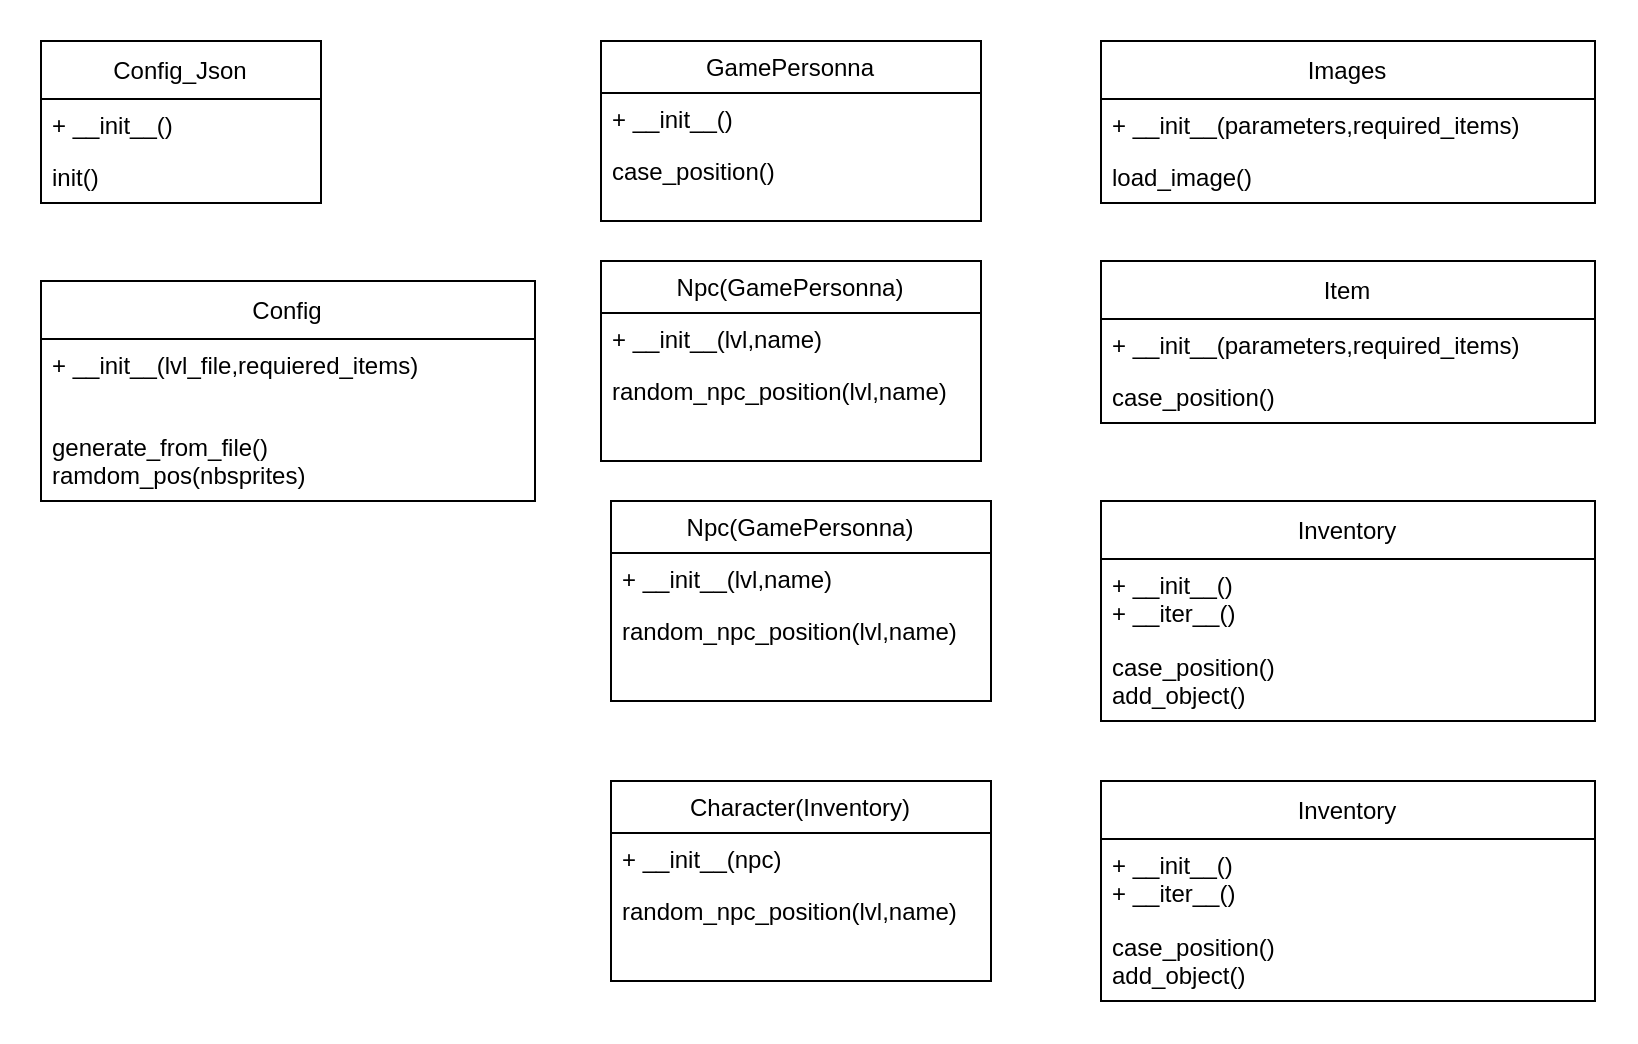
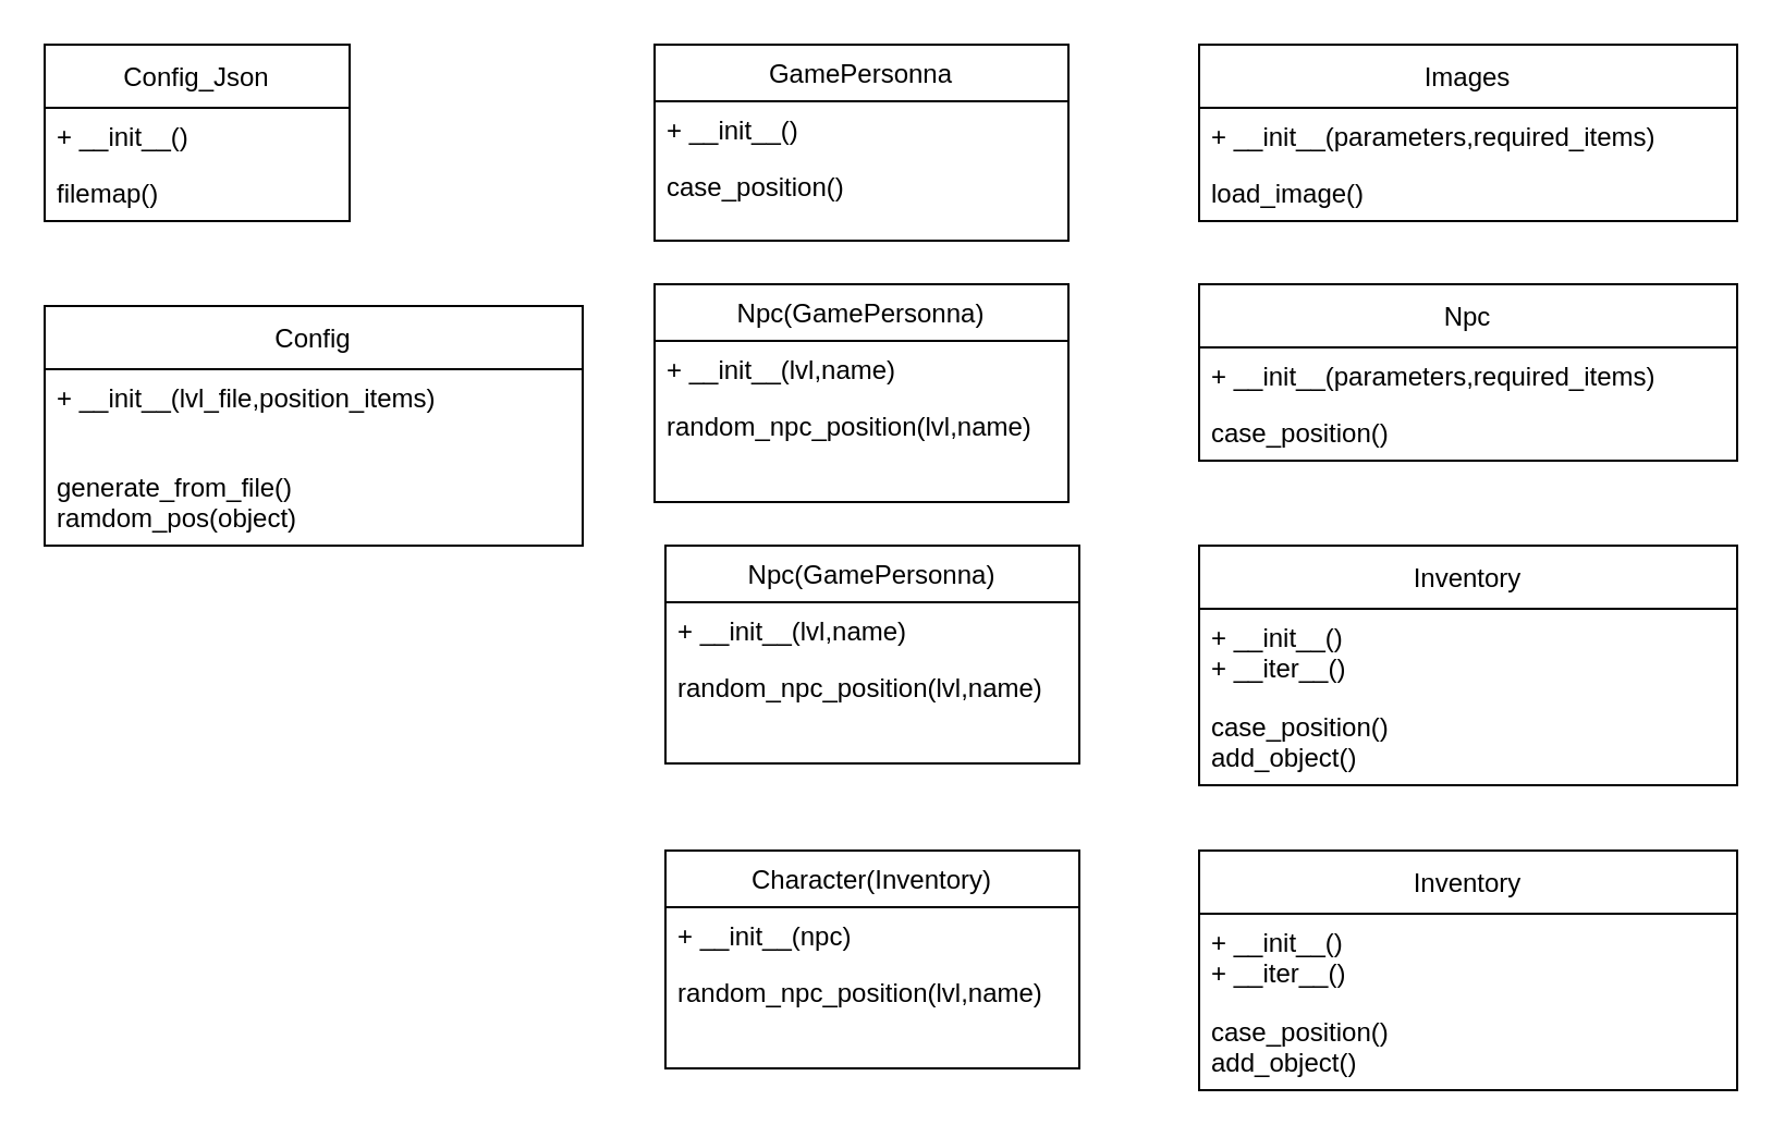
- <mxCell id="4" value="init()" style="text;strokeColor=none;fillColor=none;align=left;verticalAlign=top;spacingLeft=4;spacingRight=4;overflow=hidden;rotatable=0;points=[[0,0.5],[1,0.5]];portConstraint=eastwest;" vertex="1" parent="2"><mxGeometry y="55" width="140" height="26" as="geometry" /></mxCell>
+ <mxCell id="4" value="filemap()" style="text;strokeColor=none;fillColor=none;align=left;verticalAlign=top;spacingLeft=4;spacingRight=4;overflow=hidden;rotatable=0;points=[[0,0.5],[1,0.5]];portConstraint=eastwest;" vertex="1" parent="2"><mxGeometry y="55" width="140" height="26" as="geometry" /></mxCell>
- <mxCell id="20" value="Item" style="swimlane;fontStyle=0;childLayout=stackLayout;horizontal=1;startSize=29;fillColor=none;horizontalStack=0;resizeParent=1;resizeParentMax=0;resizeLast=0;collapsible=1;marginBottom=0;" vertex="1" parent="1"><mxGeometry x="550" y="130" width="247" height="81" as="geometry" /></mxCell>
+ <mxCell id="20" value="Npc" style="swimlane;fontStyle=0;childLayout=stackLayout;horizontal=1;startSize=29;fillColor=none;horizontalStack=0;resizeParent=1;resizeParentMax=0;resizeLast=0;collapsible=1;marginBottom=0;" vertex="1" parent="1"><mxGeometry x="550" y="130" width="247" height="81" as="geometry" /></mxCell>
- <mxCell id="30" value="+ __init__(lvl_file,requiered_items)" style="text;strokeColor=none;fillColor=none;align=left;verticalAlign=top;spacingLeft=4;spacingRight=4;overflow=hidden;rotatable=0;points=[[0,0.5],[1,0.5]];portConstraint=eastwest;" vertex="1" parent="29"><mxGeometry y="29" width="247" height="41" as="geometry" /></mxCell>
+ <mxCell id="30" value="+ __init__(lvl_file,position_items)" style="text;strokeColor=none;fillColor=none;align=left;verticalAlign=top;spacingLeft=4;spacingRight=4;overflow=hidden;rotatable=0;points=[[0,0.5],[1,0.5]];portConstraint=eastwest;" vertex="1" parent="29"><mxGeometry y="29" width="247" height="41" as="geometry" /></mxCell>
- <mxCell id="31" value="generate_from_file()&#10;ramdom_pos(nbsprites)&#10;" style="text;strokeColor=none;fillColor=none;align=left;verticalAlign=top;spacingLeft=4;spacingRight=4;overflow=hidden;rotatable=0;points=[[0,0.5],[1,0.5]];portConstraint=eastwest;" vertex="1" parent="29"><mxGeometry y="70" width="247" height="40" as="geometry" /></mxCell>
+ <mxCell id="31" value="generate_from_file()&#10;ramdom_pos(object)&#10;" style="text;strokeColor=none;fillColor=none;align=left;verticalAlign=top;spacingLeft=4;spacingRight=4;overflow=hidden;rotatable=0;points=[[0,0.5],[1,0.5]];portConstraint=eastwest;" vertex="1" parent="29"><mxGeometry y="70" width="247" height="40" as="geometry" /></mxCell>
